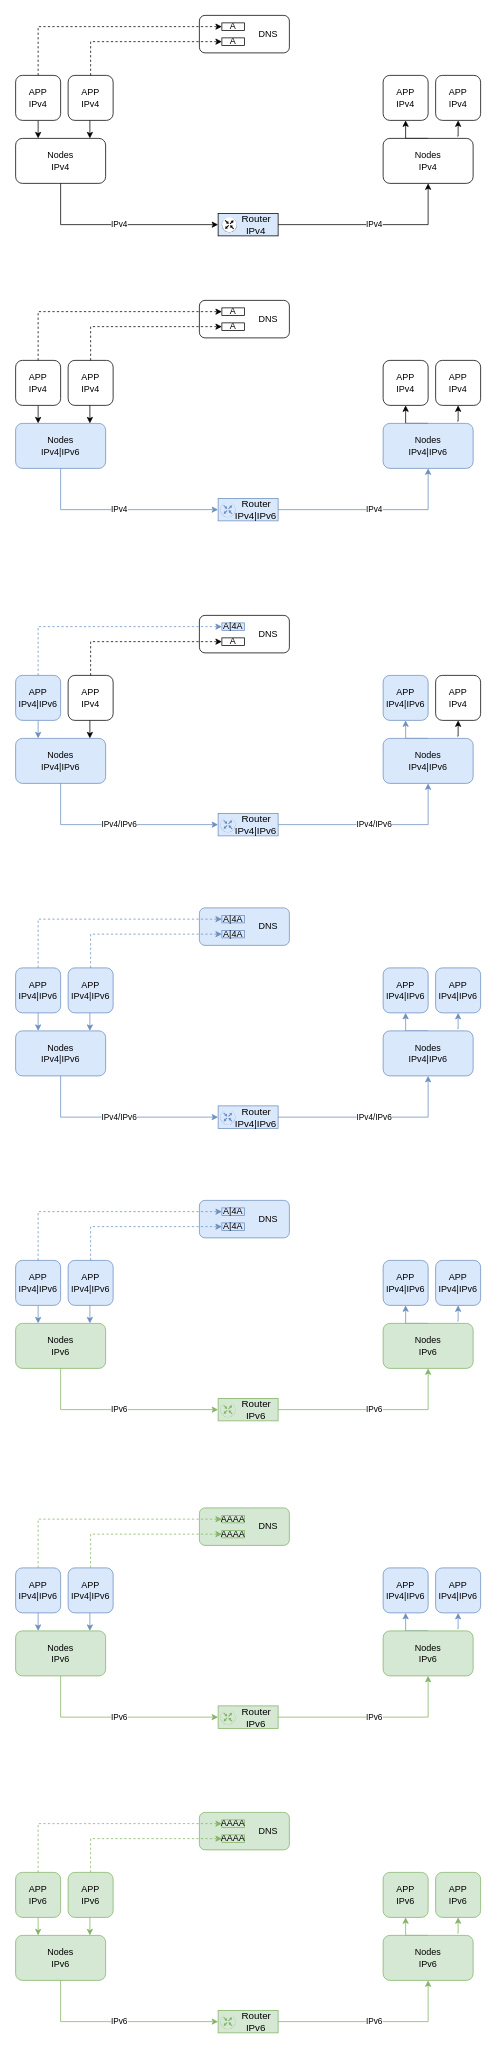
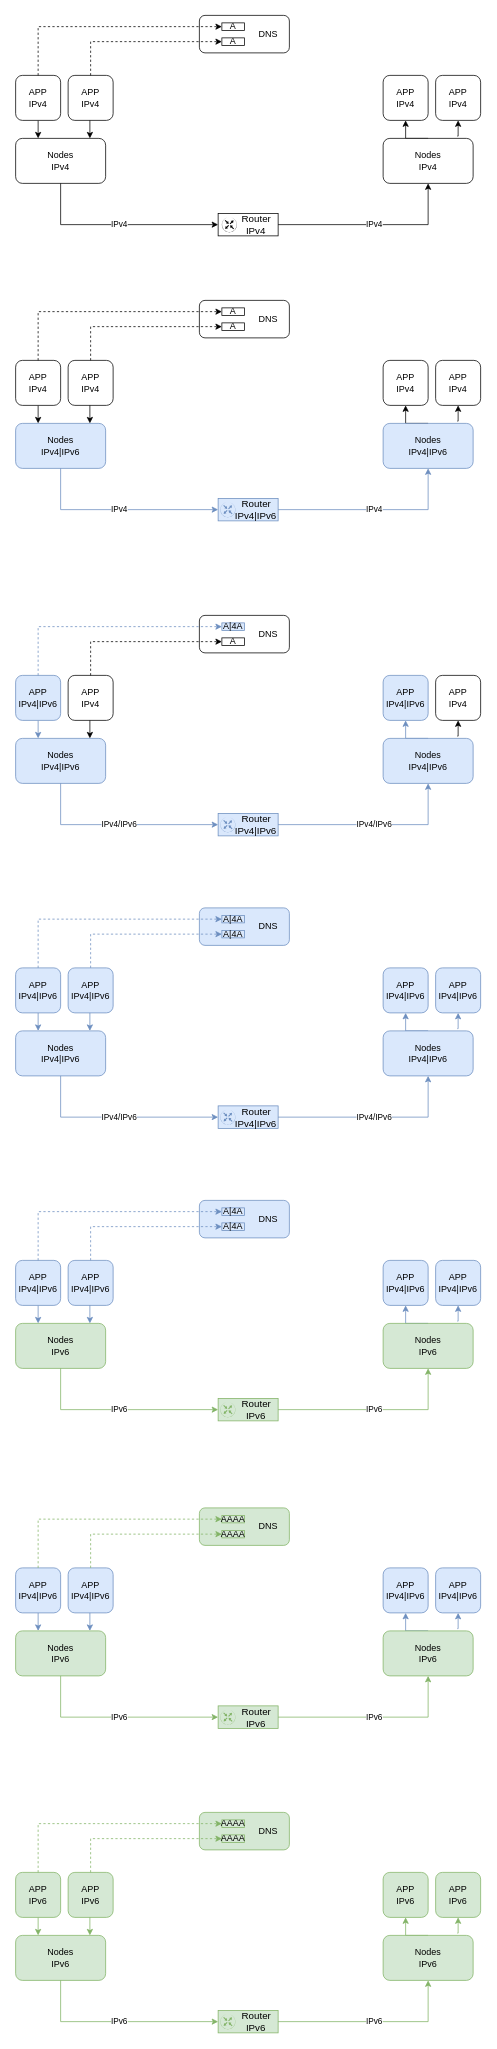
- <mxCell id="5" value="Router&amp;nbsp;&amp;nbsp;&lt;div style=&quot;font-size: 13px;&quot;&gt;IPv4&amp;nbsp; &amp;nbsp;&amp;nbsp;&lt;/div&gt;" style="rounded=0;whiteSpace=wrap;html=1;fontSize=13;verticalAlign=middle;align=right;fillColor=#dae8fc;" vertex="1" parent="1"><mxGeometry x="290" y="284" width="80" height="30" as="geometry" /></mxCell>
+ <mxCell id="5" value="Router&amp;nbsp;&amp;nbsp;&lt;div style=&quot;font-size: 13px;&quot;&gt;IPv4&amp;nbsp; &amp;nbsp;&amp;nbsp;&lt;/div&gt;" style="rounded=0;whiteSpace=wrap;html=1;fontSize=13;verticalAlign=middle;align=right;" vertex="1" parent="1"><mxGeometry x="290" y="284" width="80" height="30" as="geometry" /></mxCell>
